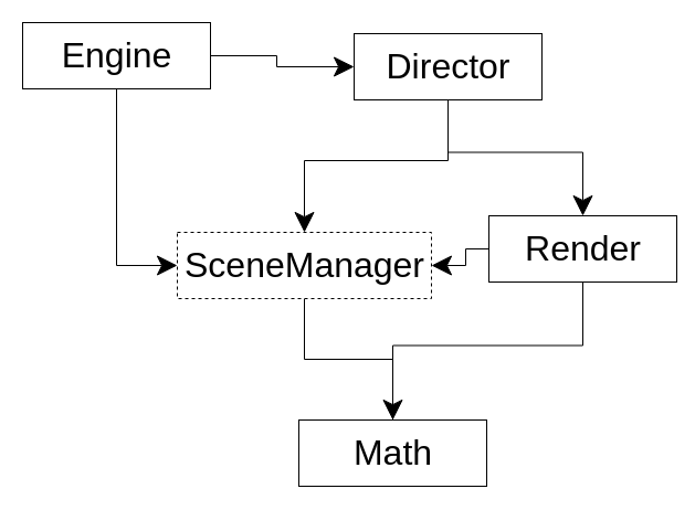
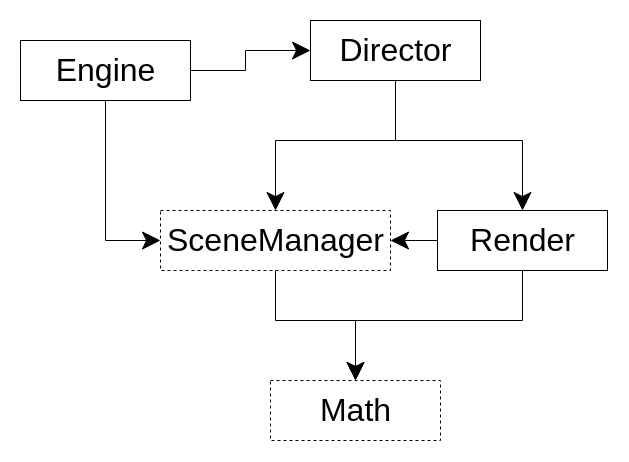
- <mxCell id="4" value="Engine" style="html=1;fontSize=32;" parent="1" vertex="1"><mxGeometry x="20" y="20" width="170" height="60" as="geometry" /></mxCell>
+ <mxCell id="4" value="Engine" style="html=1;fontSize=32;" parent="1" vertex="1"><mxGeometry x="20" y="40" width="170" height="60" as="geometry" /></mxCell>
- <mxCell id="7" value="Director" style="html=1;fontSize=32;" parent="1" vertex="1"><mxGeometry x="320" y="30" width="170" height="60" as="geometry" /></mxCell>
+ <mxCell id="7" value="Director" style="html=1;fontSize=32;" parent="1" vertex="1"><mxGeometry x="310" y="20" width="170" height="60" as="geometry" /></mxCell>
- <mxCell id="13" value="Render" style="html=1;fontSize=32;" parent="1" vertex="1"><mxGeometry x="442" y="195" width="170" height="60" as="geometry" /></mxCell>
+ <mxCell id="13" value="Render" style="html=1;fontSize=32;" parent="1" vertex="1"><mxGeometry x="437" y="210" width="170" height="60" as="geometry" /></mxCell>
- <mxCell id="9" style="edgeStyle=orthogonalEdgeStyle;rounded=0;orthogonalLoop=1;jettySize=auto;html=1;endSize=16;startSize=16;endArrow=none;" parent="1" source="10" target="8" edge="1"><mxGeometry relative="1" as="geometry" /></mxCell>
+ <mxCell id="9" style="edgeStyle=orthogonalEdgeStyle;rounded=0;orthogonalLoop=1;jettySize=auto;html=1;endSize=16;startSize=16;" parent="1" source="10" target="8" edge="1"><mxGeometry relative="1" as="geometry" /></mxCell>
- <mxCell id="8" value="Math" style="html=1;fontSize=32;" parent="1" vertex="1"><mxGeometry x="270" y="380" width="170" height="60" as="geometry" /></mxCell>
+ <mxCell id="8" value="Math" style="html=1;fontSize=32;dashed=1;" parent="1" vertex="1"><mxGeometry x="270" y="380" width="170" height="60" as="geometry" /></mxCell>
